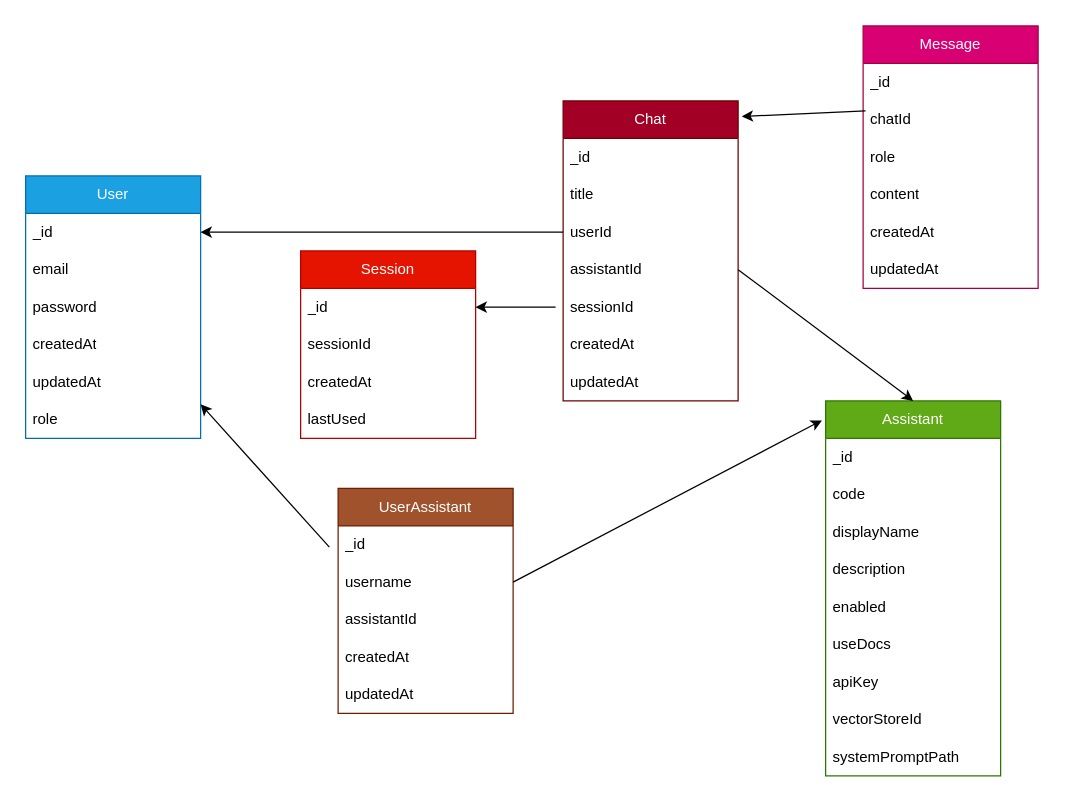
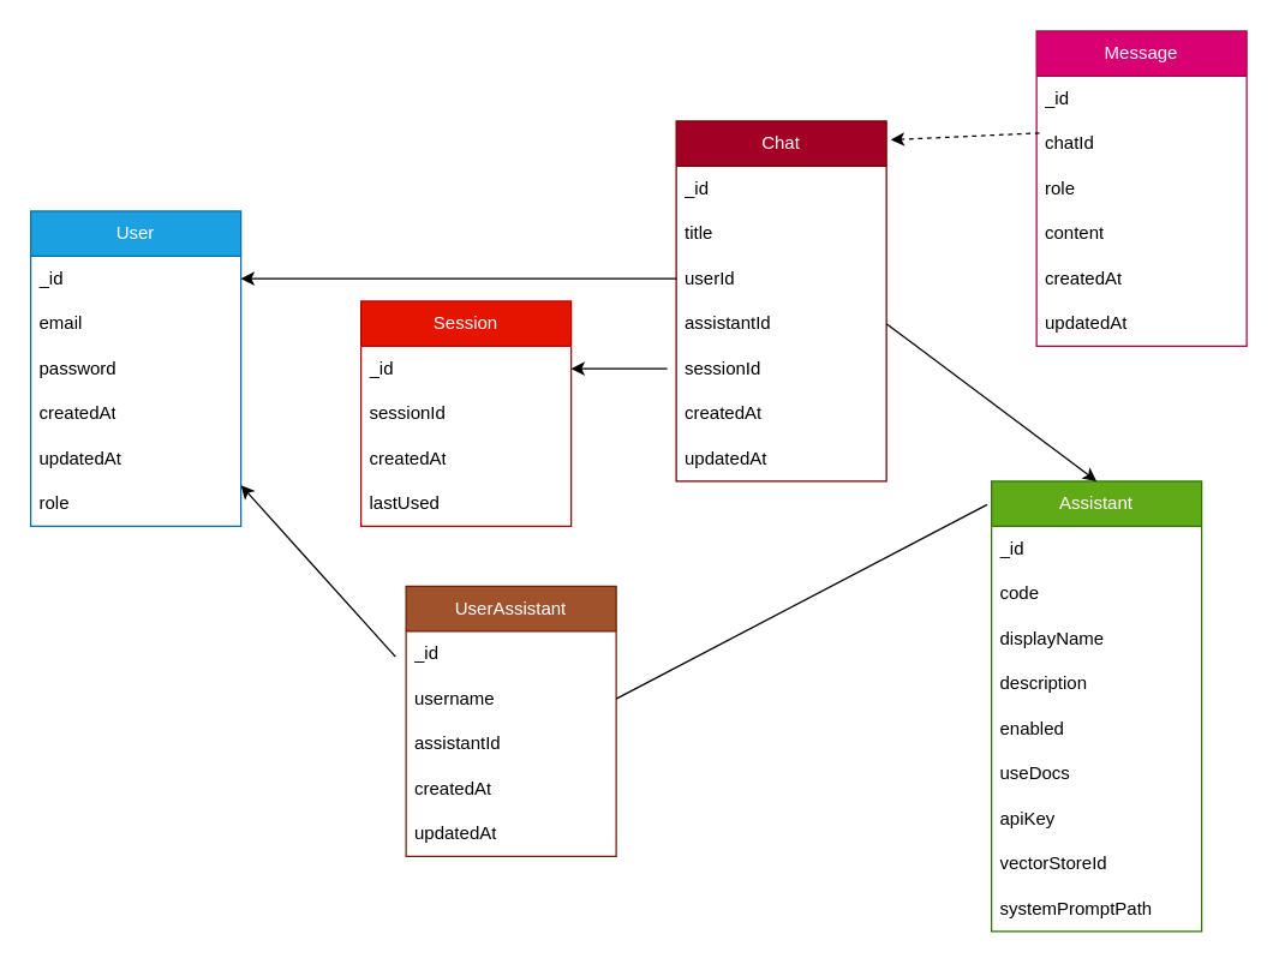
- <mxCell id="34" value="" style="endArrow=classic;html=1;rounded=0;entryX=1.021;entryY=0.052;entryDx=0;entryDy=0;entryPerimeter=0;exitX=0.014;exitY=0.267;exitDx=0;exitDy=0;exitPerimeter=0;" parent="1" source="29" target="19" edge="1"><mxGeometry width="50" height="50" relative="1" as="geometry"><mxPoint x="720" y="750" as="sourcePoint" /><mxPoint x="770" y="700" as="targetPoint" /></mxGeometry></mxCell>
+ <mxCell id="34" value="" style="endArrow=classic;html=1;rounded=0;entryX=1.021;entryY=0.052;entryDx=0;entryDy=0;entryPerimeter=0;exitX=0.014;exitY=0.267;exitDx=0;exitDy=0;exitPerimeter=0;dashed=1;" parent="1" source="29" target="19" edge="1"><mxGeometry width="50" height="50" relative="1" as="geometry"><mxPoint x="720" y="750" as="sourcePoint" /><mxPoint x="770" y="700" as="targetPoint" /></mxGeometry></mxCell>
- <mxCell id="50" value="" style="endArrow=classic;html=1;rounded=0;exitX=1;exitY=0.5;exitDx=0;exitDy=0;entryX=-0.021;entryY=0.052;entryDx=0;entryDy=0;entryPerimeter=0;" parent="1" source="45" target="2" edge="1"><mxGeometry width="50" height="50" relative="1" as="geometry"><mxPoint x="440" y="670" as="sourcePoint" /><mxPoint x="530" y="530" as="targetPoint" /></mxGeometry></mxCell>
+ <mxCell id="50" value="" style="endArrow=none;html=1;rounded=0;exitX=1;exitY=0.5;exitDx=0;exitDy=0;entryX=-0.021;entryY=0.052;entryDx=0;entryDy=0;entryPerimeter=0;" parent="1" source="45" target="2" edge="1"><mxGeometry width="50" height="50" relative="1" as="geometry"><mxPoint x="440" y="670" as="sourcePoint" /><mxPoint x="530" y="530" as="targetPoint" /></mxGeometry></mxCell>
